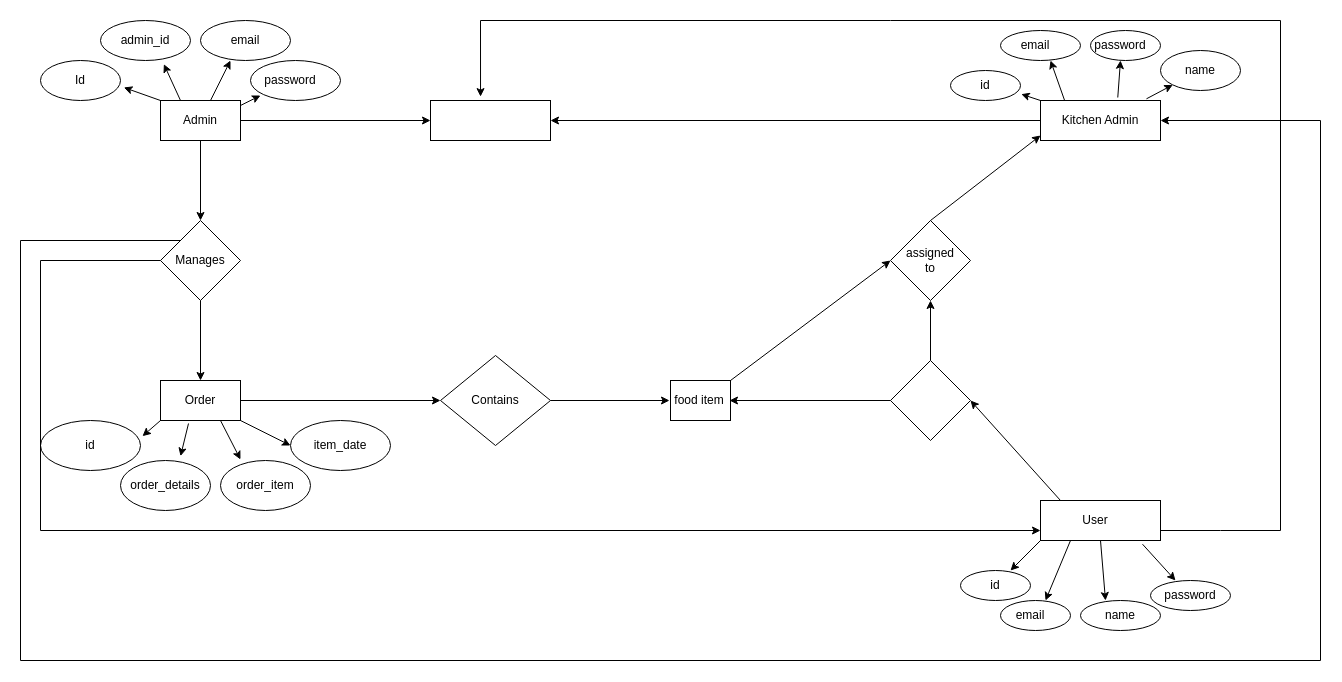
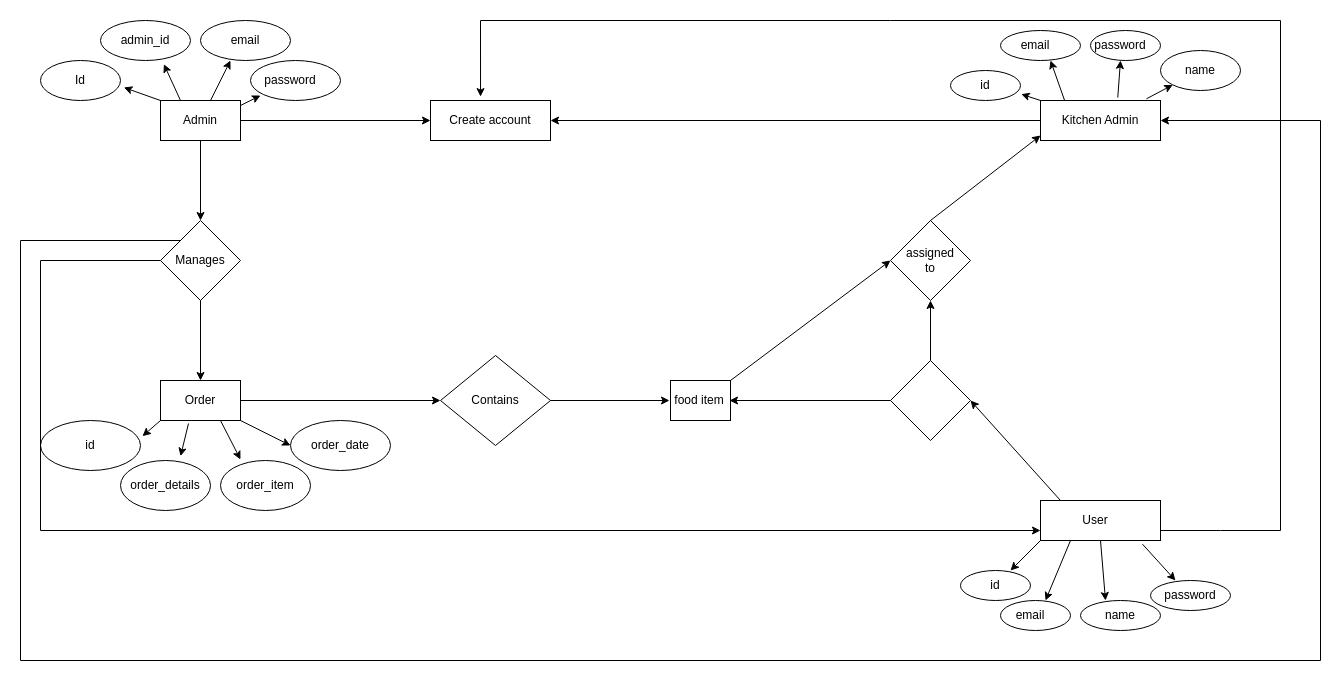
+ <mxCell id="27" value="Create account" style="text;html=1;strokeColor=none;fillColor=none;align=center;verticalAlign=middle;whiteSpace=wrap;rounded=0;" parent="1" vertex="1"><mxGeometry x="440" y="105" width="100" height="30" as="geometry" /></mxCell>
- <mxCell id="26" value="item_date" style="text;html=1;strokeColor=none;fillColor=none;align=center;verticalAlign=middle;whiteSpace=wrap;rounded=0;" parent="1" vertex="1"><mxGeometry x="310" y="430" width="60" height="30" as="geometry" /></mxCell>
+ <mxCell id="26" value="order_date" style="text;html=1;strokeColor=none;fillColor=none;align=center;verticalAlign=middle;whiteSpace=wrap;rounded=0;" parent="1" vertex="1"><mxGeometry x="310" y="430" width="60" height="30" as="geometry" /></mxCell>
